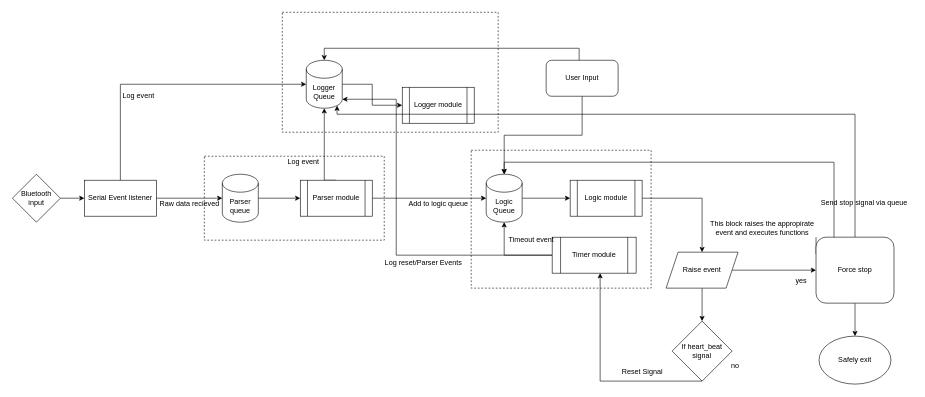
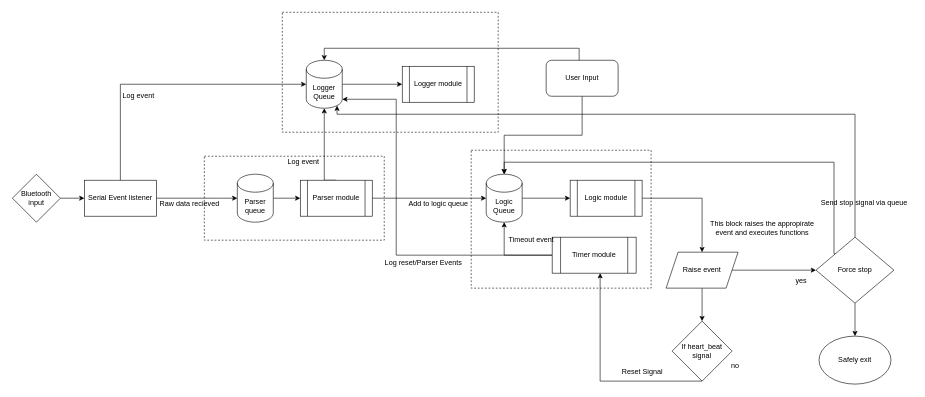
- <mxCell id="5" value="Logger module" style="shape=process;whiteSpace=wrap;html=1;backgroundOutline=1;" parent="1" vertex="1"><mxGeometry x="670" y="145" width="120" height="60" as="geometry" /></mxCell>
+ <mxCell id="5" value="Logger module" style="shape=process;whiteSpace=wrap;html=1;backgroundOutline=1;" parent="1" vertex="1"><mxGeometry x="670" y="110" width="120" height="60" as="geometry" /></mxCell>
- <mxCell id="17" value="Parser queue" style="shape=cylinder3;whiteSpace=wrap;html=1;boundedLbl=1;backgroundOutline=1;size=15;" parent="1" vertex="1"><mxGeometry x="370" y="290" width="60" height="80" as="geometry" /></mxCell>
+ <mxCell id="17" value="Parser queue" style="shape=cylinder3;whiteSpace=wrap;html=1;boundedLbl=1;backgroundOutline=1;size=15;" parent="1" vertex="1"><mxGeometry x="395" y="290" width="60" height="80" as="geometry" /></mxCell>
- <mxCell id="38" value="Force stop" style="whiteSpace=wrap;html=1;rounded=1;" parent="1" vertex="1"><mxGeometry x="1360" y="395" width="130" height="110" as="geometry" /></mxCell>
+ <mxCell id="38" value="Force stop" style="rhombus;whiteSpace=wrap;html=1;" parent="1" vertex="1"><mxGeometry x="1360" y="395" width="130" height="110" as="geometry" /></mxCell>
